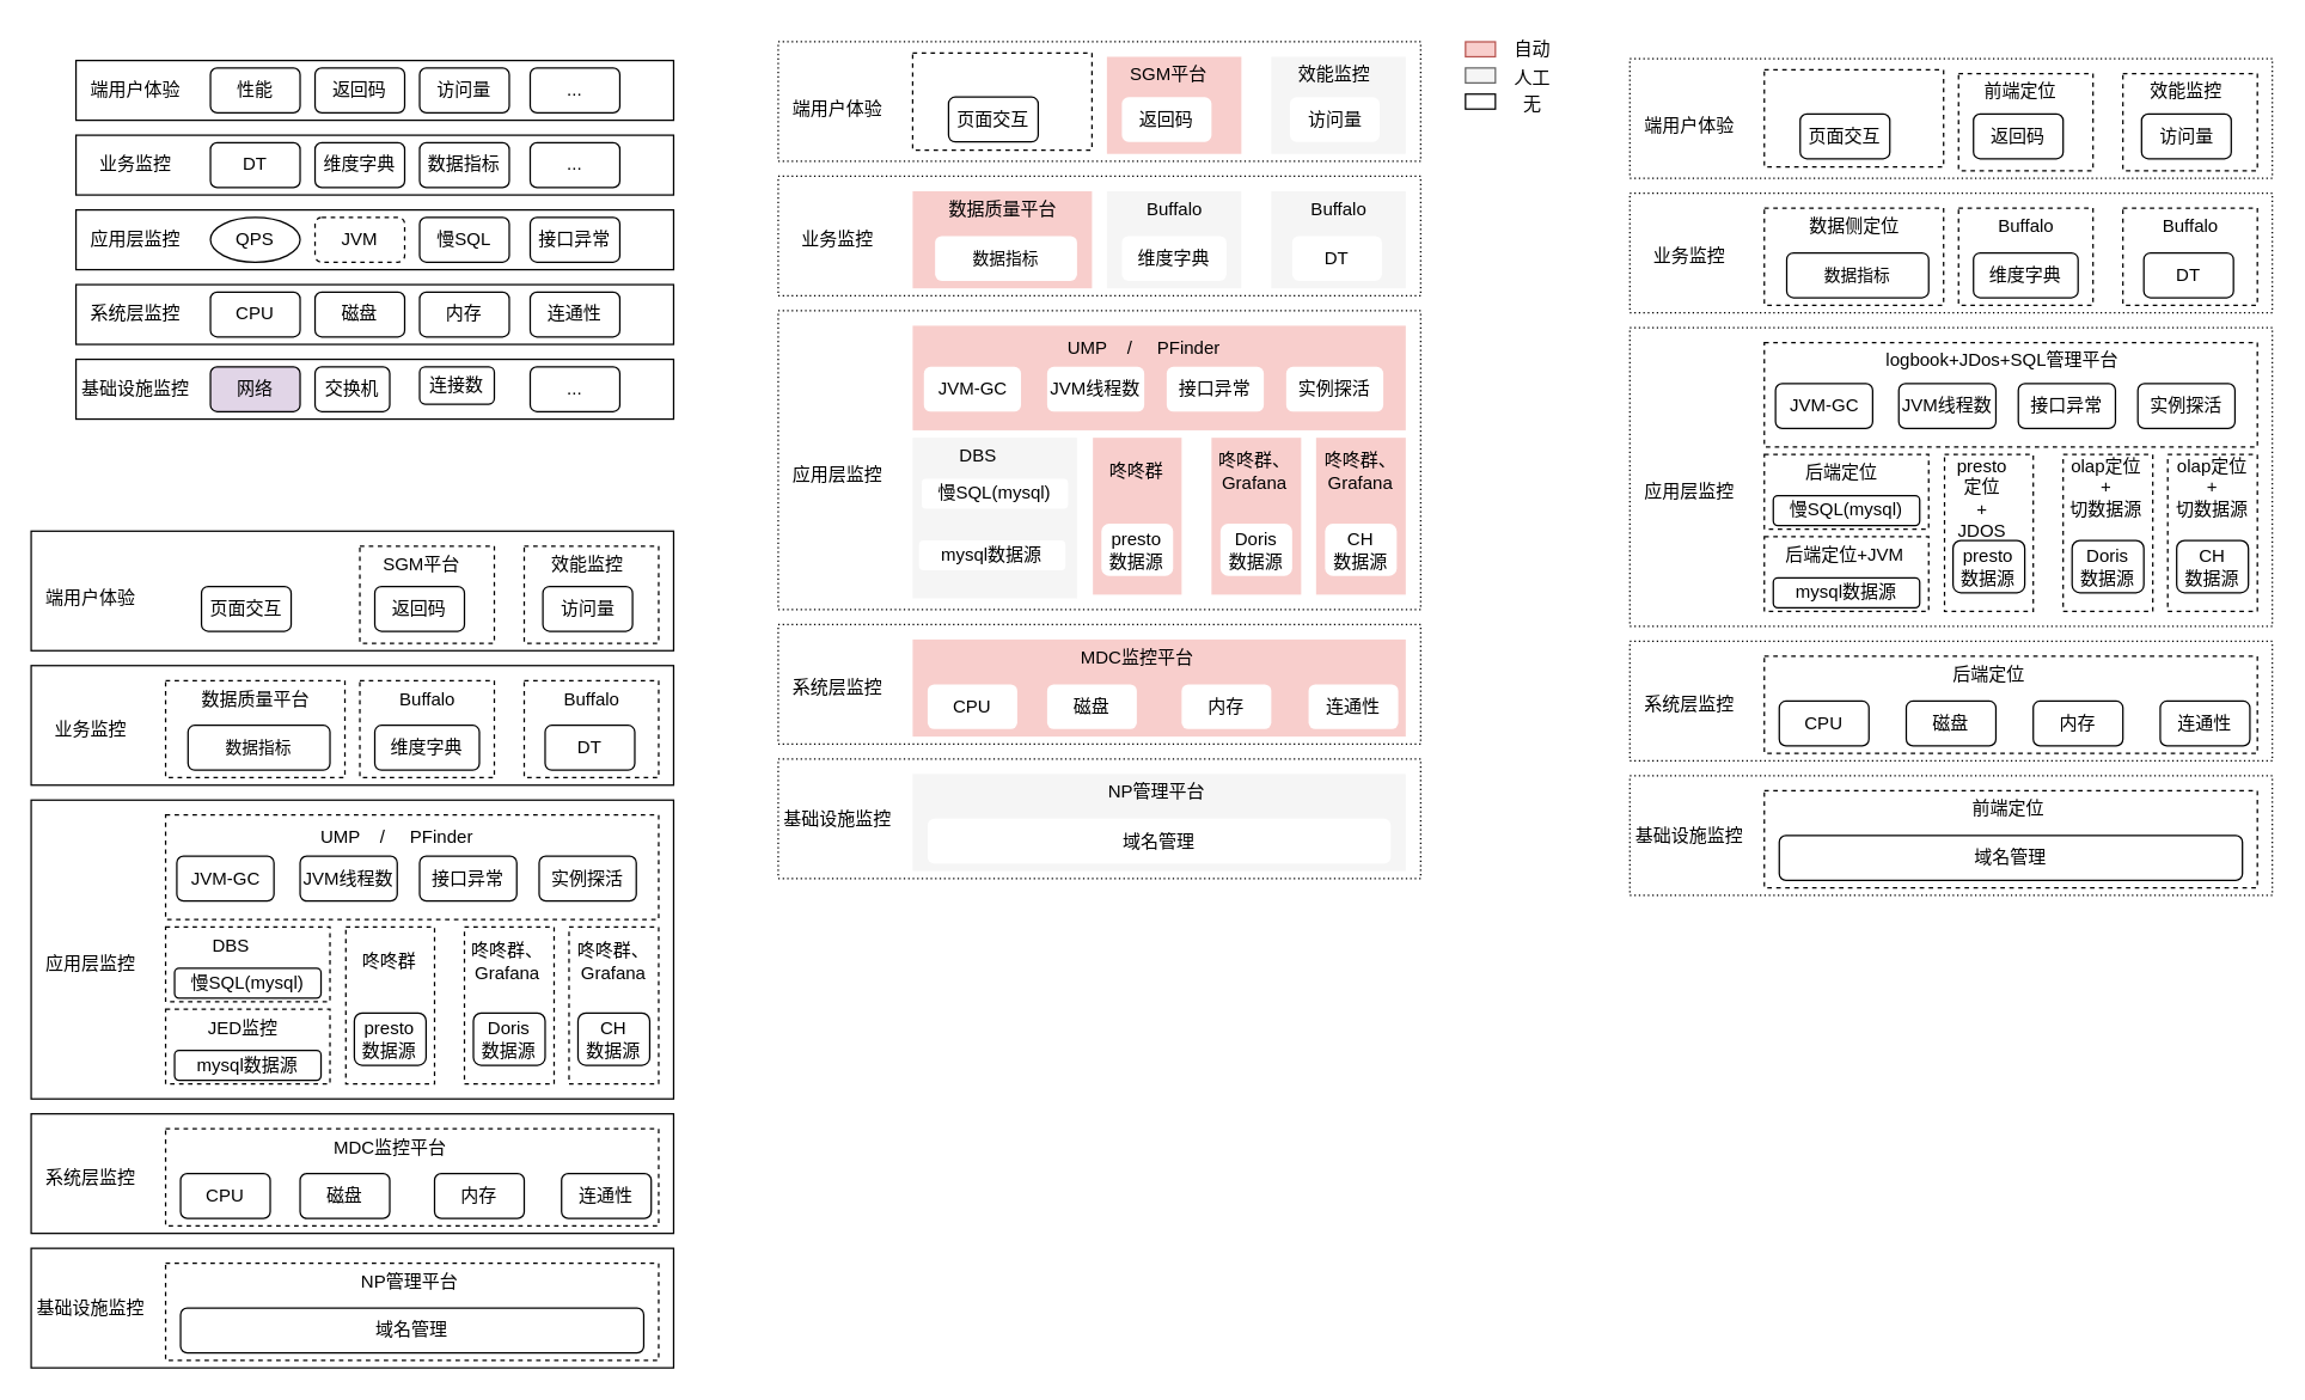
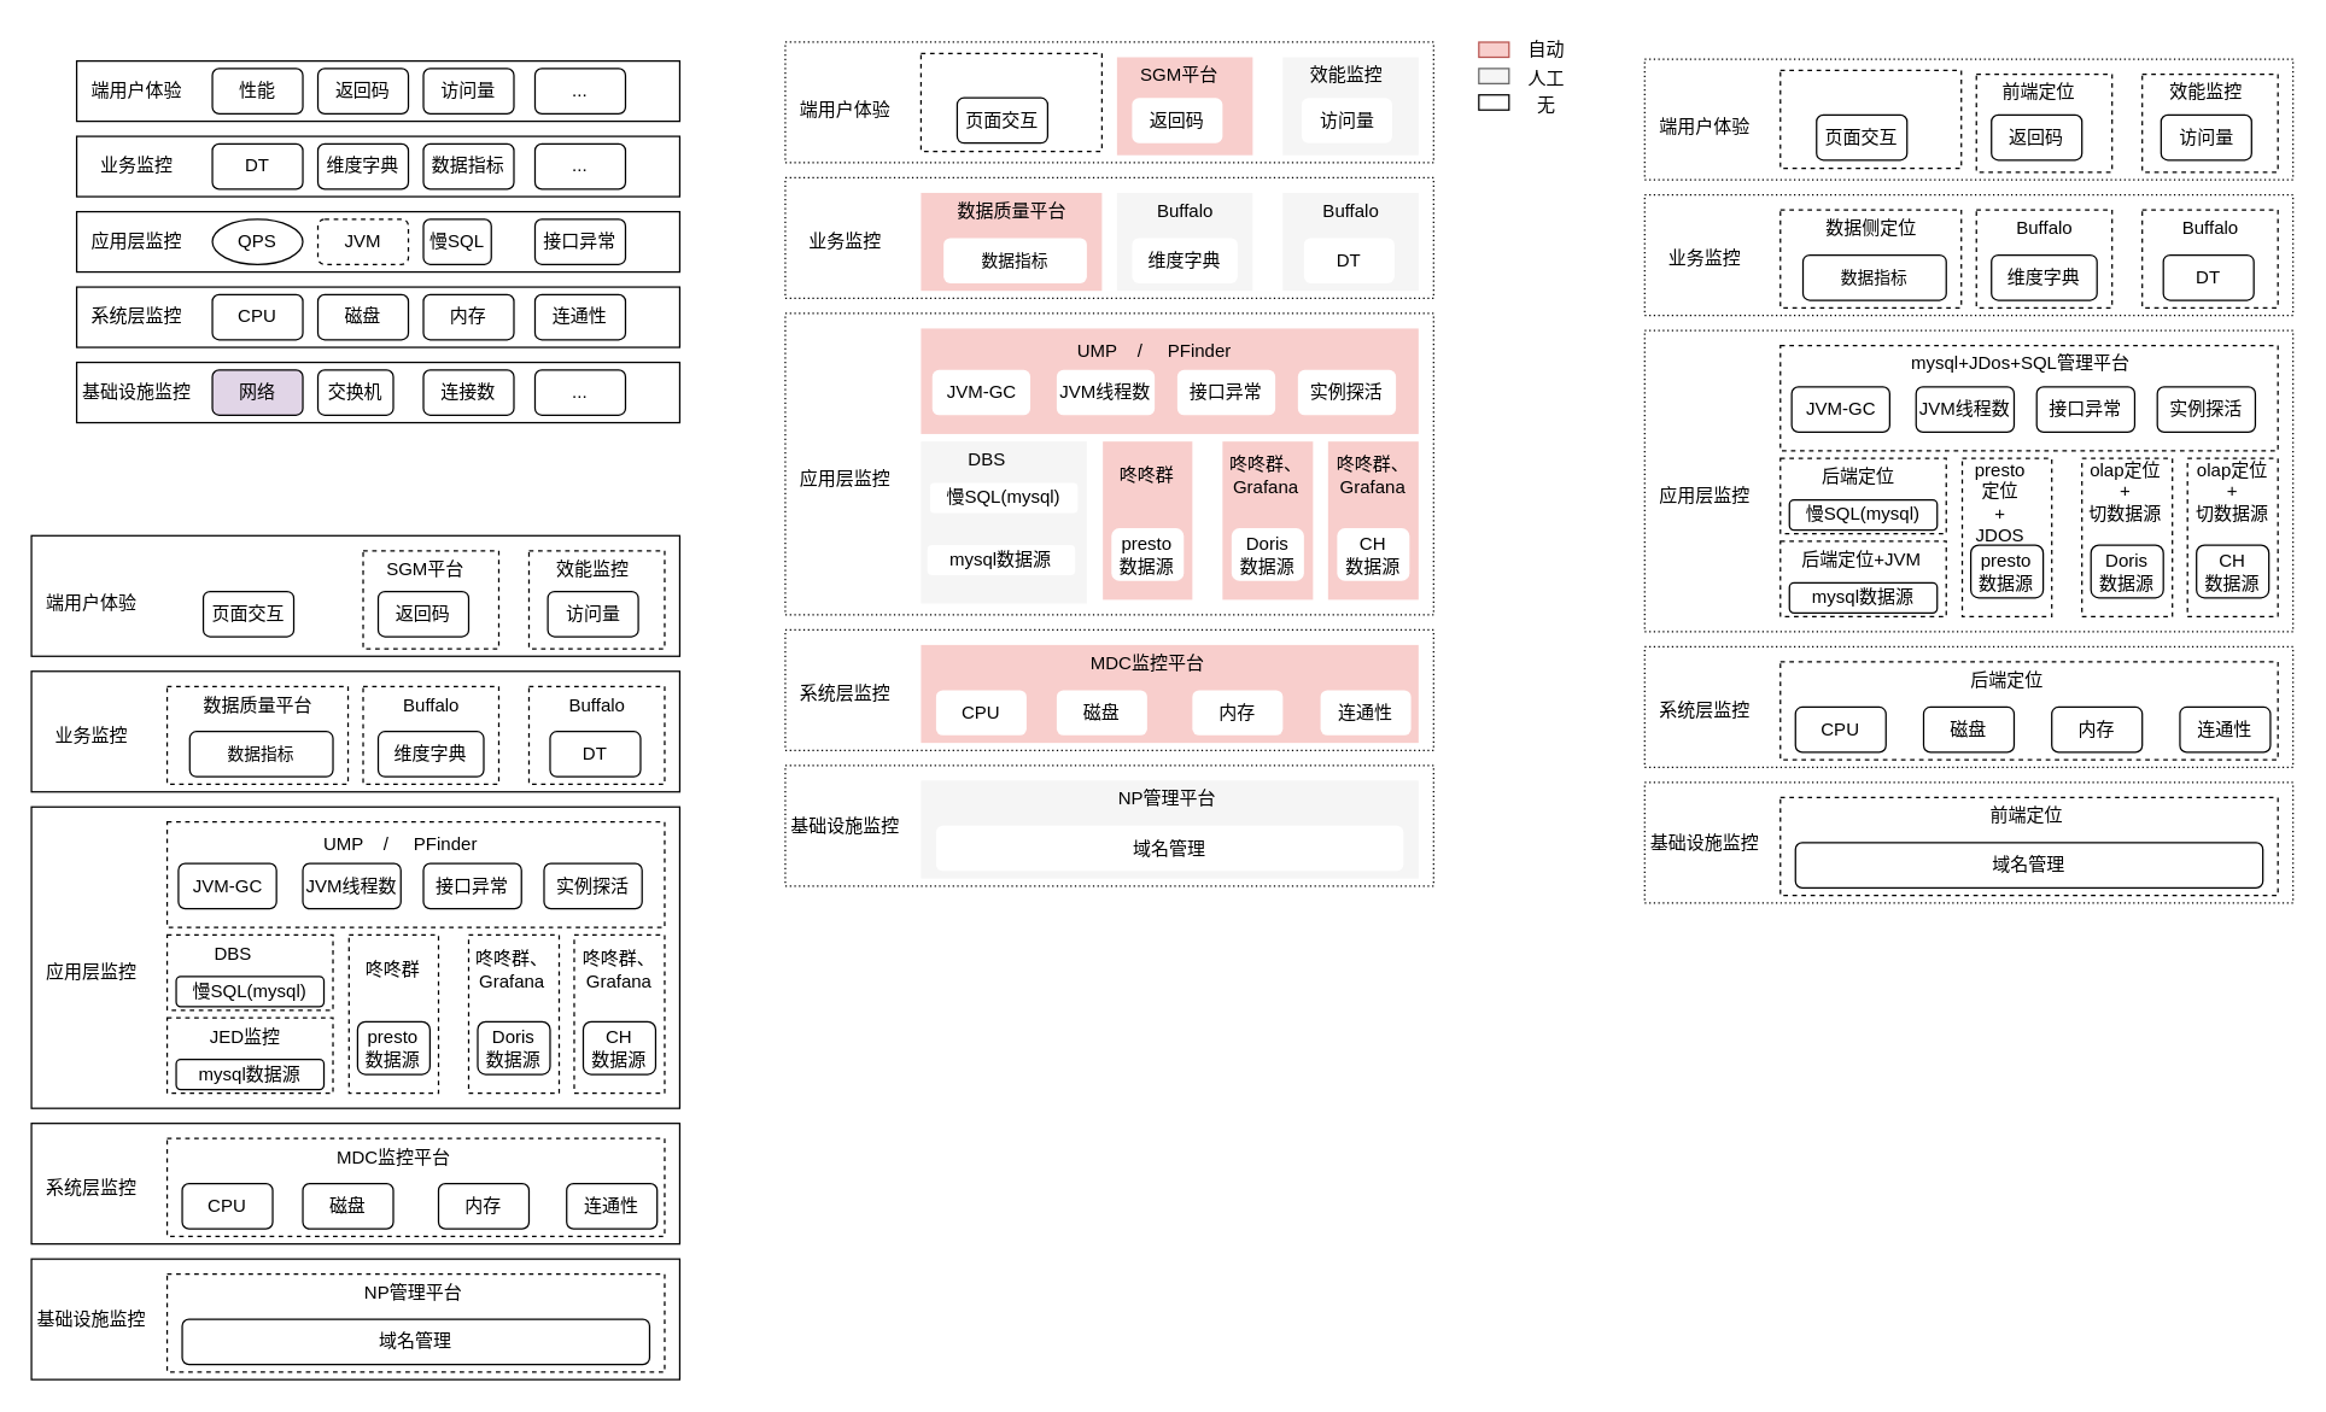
- <mxCell id="28" value="慢SQL" style="rounded=1;whiteSpace=wrap;html=1;" vertex="1" parent="1"><mxGeometry x="280" y="145" width="60" height="30" as="geometry" /></mxCell>
+ <mxCell id="28" value="慢SQL" style="rounded=1;whiteSpace=wrap;html=1;" vertex="1" parent="1"><mxGeometry x="280" y="145" width="45" height="30" as="geometry" /></mxCell>
- <mxCell id="205" value="logbook+JDos+SQL管理平台" style="text;html=1;align=center;verticalAlign=middle;whiteSpace=wrap;rounded=0;strokeWidth=1;" vertex="1" parent="1"><mxGeometry x="1217.5" y="228.75" width="242.5" height="25" as="geometry" /></mxCell>
+ <mxCell id="205" value="mysql+JDos+SQL管理平台" style="text;html=1;align=center;verticalAlign=middle;whiteSpace=wrap;rounded=0;strokeWidth=1;" vertex="1" parent="1"><mxGeometry x="1217.5" y="228.75" width="242.5" height="25" as="geometry" /></mxCell>
- <mxCell id="16" value="连接数" style="rounded=1;whiteSpace=wrap;html=1;" vertex="1" parent="1"><mxGeometry x="280" y="245" width="50" height="25" as="geometry" /></mxCell>
+ <mxCell id="16" value="连接数" style="rounded=1;whiteSpace=wrap;html=1;" vertex="1" parent="1"><mxGeometry x="280" y="245" width="60" height="30" as="geometry" /></mxCell>
